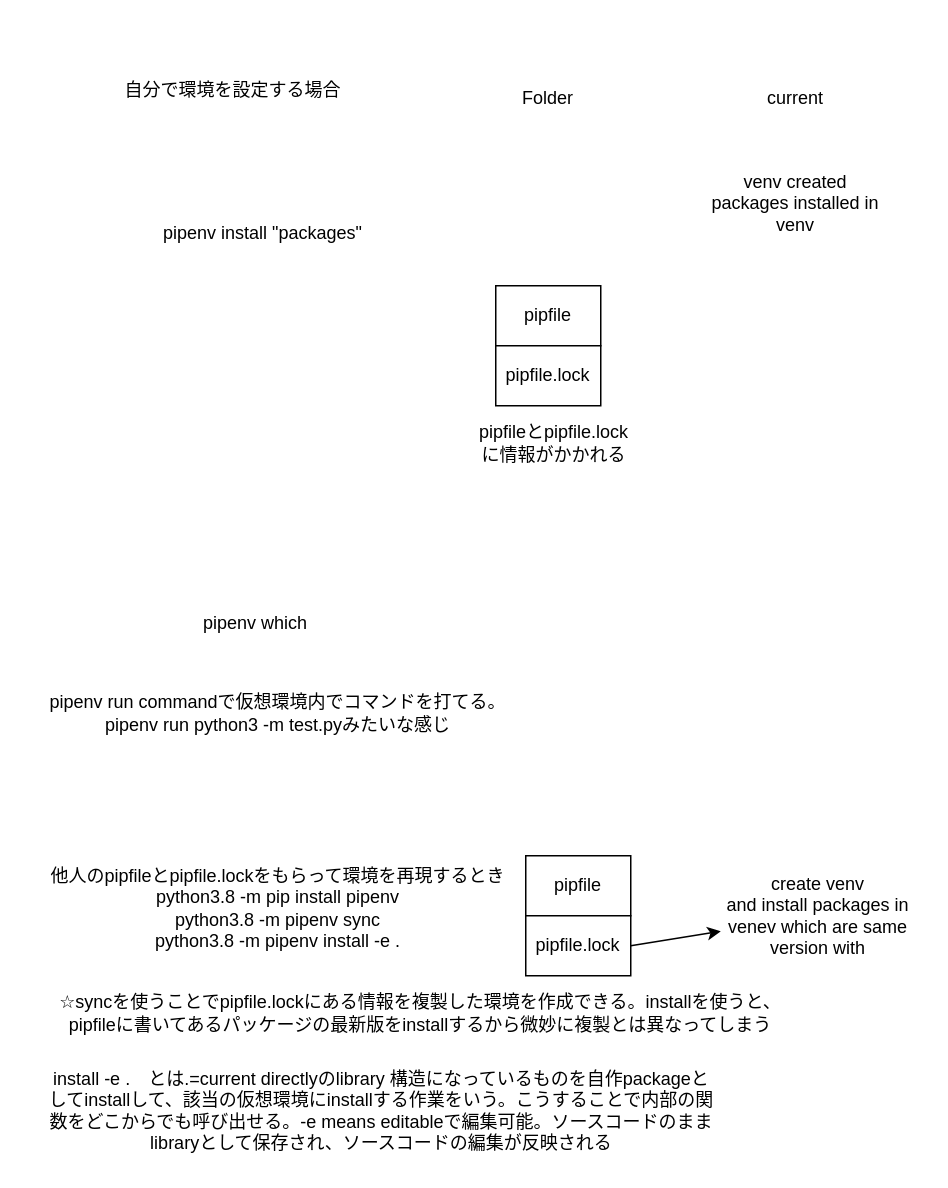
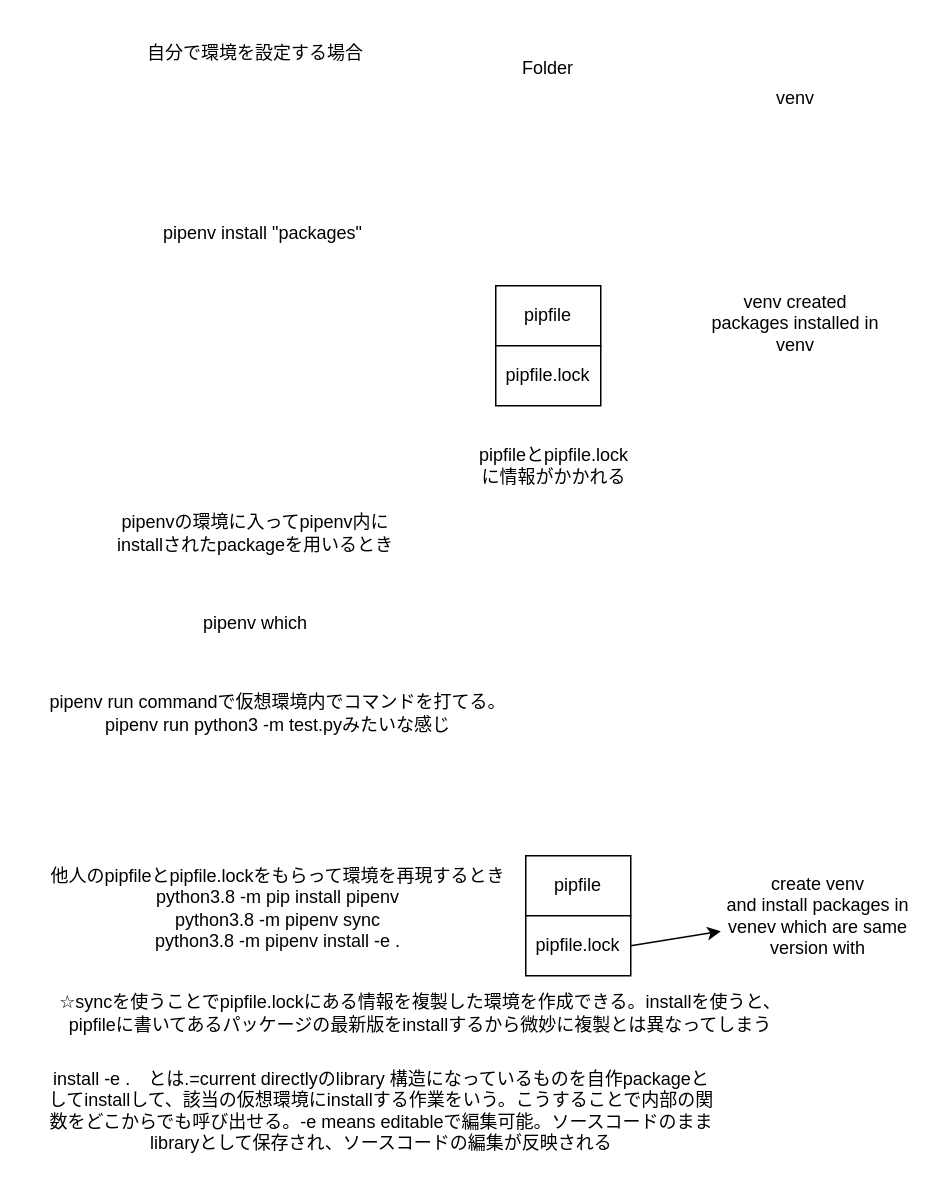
- <mxCell id="4" value="自分で環境を設定する場合" style="text;html=1;strokeColor=none;fillColor=none;align=center;verticalAlign=middle;whiteSpace=wrap;rounded=0;" vertex="1" parent="1"><mxGeometry x="55" y="45" width="200" height="30" as="geometry" /></mxCell>
+ <mxCell id="4" value="自分で環境を設定する場合" style="text;html=1;strokeColor=none;fillColor=none;align=center;verticalAlign=middle;whiteSpace=wrap;rounded=0;" vertex="1" parent="1"><mxGeometry x="70" y="20" width="200" height="30" as="geometry" /></mxCell>
- <mxCell id="6" value="Folder" style="text;html=1;strokeColor=none;fillColor=none;align=center;verticalAlign=middle;whiteSpace=wrap;rounded=0;" vertex="1" parent="1"><mxGeometry x="335" y="50" width="60" height="30" as="geometry" /></mxCell>
+ <mxCell id="6" value="Folder" style="text;html=1;strokeColor=none;fillColor=none;align=center;verticalAlign=middle;whiteSpace=wrap;rounded=0;" vertex="1" parent="1"><mxGeometry x="335" y="30" width="60" height="30" as="geometry" /></mxCell>
- <mxCell id="7" value="current" style="text;html=1;strokeColor=none;fillColor=none;align=center;verticalAlign=middle;whiteSpace=wrap;rounded=0;" vertex="1" parent="1"><mxGeometry x="500" y="50" width="60" height="30" as="geometry" /></mxCell>
+ <mxCell id="7" value="venv" style="text;html=1;strokeColor=none;fillColor=none;align=center;verticalAlign=middle;whiteSpace=wrap;rounded=0;" vertex="1" parent="1"><mxGeometry x="500" y="50" width="60" height="30" as="geometry" /></mxCell>
- <mxCell id="8" value="venv created&lt;br&gt;packages installed in venv" style="text;html=1;strokeColor=none;fillColor=none;align=center;verticalAlign=middle;whiteSpace=wrap;rounded=0;" vertex="1" parent="1"><mxGeometry x="470" y="110" width="120" height="50" as="geometry" /></mxCell>
+ <mxCell id="8" value="venv created&lt;br&gt;packages installed in venv" style="text;html=1;strokeColor=none;fillColor=none;align=center;verticalAlign=middle;whiteSpace=wrap;rounded=0;" vertex="1" parent="1"><mxGeometry x="470" y="190" width="120" height="50" as="geometry" /></mxCell>
- <mxCell id="9" value="pipfileとpipfile.lockに情報がかかれる" style="text;html=1;strokeColor=none;fillColor=none;align=center;verticalAlign=middle;whiteSpace=wrap;rounded=0;" vertex="1" parent="1"><mxGeometry x="314" y="280" width="110" height="30" as="geometry" /></mxCell>
+ <mxCell id="9" value="pipfileとpipfile.lockに情報がかかれる" style="text;html=1;strokeColor=none;fillColor=none;align=center;verticalAlign=middle;whiteSpace=wrap;rounded=0;" vertex="1" parent="1"><mxGeometry x="314" y="295" width="110" height="30" as="geometry" /></mxCell>
+ <mxCell id="10" value="pipenvの環境に入ってpipenv内にinstallされたpackageを用いるとき" style="text;html=1;strokeColor=none;fillColor=none;align=center;verticalAlign=middle;whiteSpace=wrap;rounded=0;" vertex="1" parent="1"><mxGeometry x="70" y="340" width="200" height="30" as="geometry" /></mxCell>
